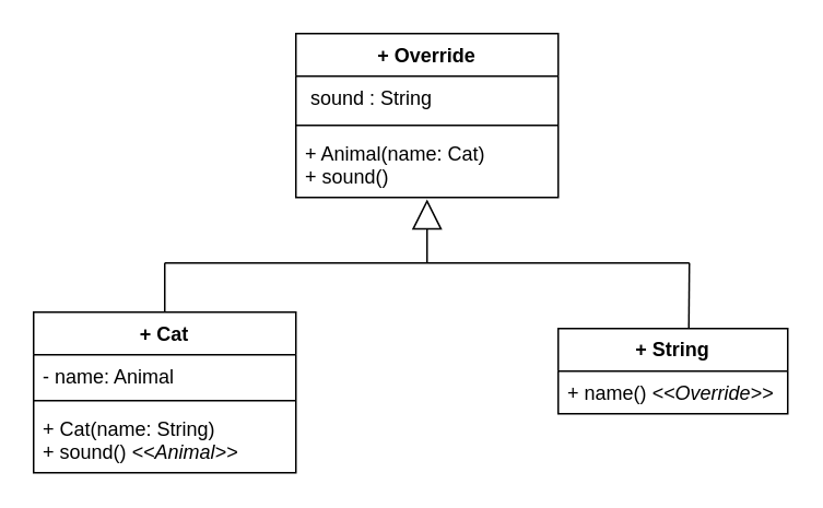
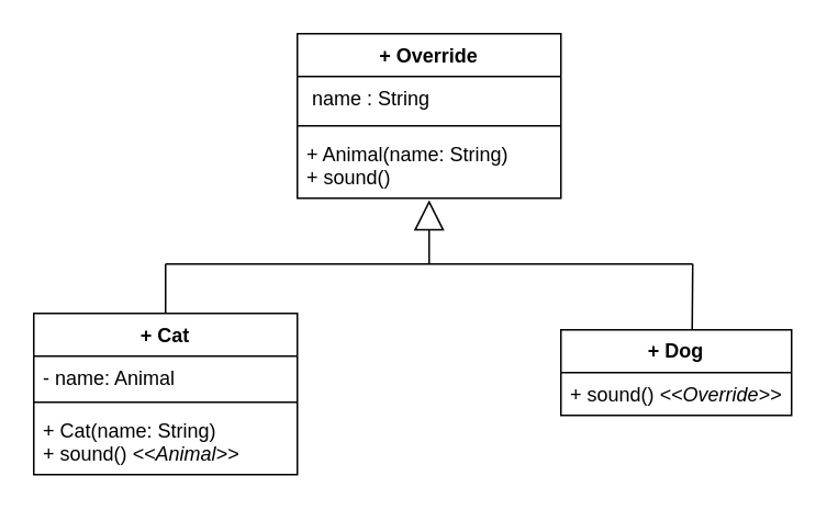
- <mxCell id="3" value="&amp;nbsp;sound : String" style="text;strokeColor=none;fillColor=none;align=left;verticalAlign=top;spacingLeft=4;spacingRight=4;overflow=hidden;rotatable=0;points=[[0,0.5],[1,0.5]];portConstraint=eastwest;whiteSpace=wrap;html=1;" vertex="1" parent="2"><mxGeometry y="26" width="160" height="26" as="geometry" /></mxCell>
+ <mxCell id="3" value="&amp;nbsp;name : String" style="text;strokeColor=none;fillColor=none;align=left;verticalAlign=top;spacingLeft=4;spacingRight=4;overflow=hidden;rotatable=0;points=[[0,0.5],[1,0.5]];portConstraint=eastwest;whiteSpace=wrap;html=1;" vertex="1" parent="2"><mxGeometry y="26" width="160" height="26" as="geometry" /></mxCell>
- <mxCell id="5" value="+ Animal(name: Cat)&lt;div&gt;+ sound()&lt;/div&gt;" style="text;strokeColor=none;fillColor=none;align=left;verticalAlign=top;spacingLeft=4;spacingRight=4;overflow=hidden;rotatable=0;points=[[0,0.5],[1,0.5]];portConstraint=eastwest;whiteSpace=wrap;html=1;" vertex="1" parent="2"><mxGeometry y="60" width="160" height="40" as="geometry" /></mxCell>
+ <mxCell id="5" value="+ Animal(name: String)&lt;div&gt;+ sound()&lt;/div&gt;" style="text;strokeColor=none;fillColor=none;align=left;verticalAlign=top;spacingLeft=4;spacingRight=4;overflow=hidden;rotatable=0;points=[[0,0.5],[1,0.5]];portConstraint=eastwest;whiteSpace=wrap;html=1;" vertex="1" parent="2"><mxGeometry y="60" width="160" height="40" as="geometry" /></mxCell>
- <mxCell id="6" value="&lt;b&gt;+ String&lt;/b&gt;" style="swimlane;fontStyle=0;childLayout=stackLayout;horizontal=1;startSize=26;fillColor=none;horizontalStack=0;resizeParent=1;resizeParentMax=0;resizeLast=0;collapsible=1;marginBottom=0;whiteSpace=wrap;html=1;" vertex="1" parent="1"><mxGeometry x="340" y="200" width="140" height="52" as="geometry" /></mxCell>
+ <mxCell id="6" value="&lt;b&gt;+ Dog&lt;/b&gt;" style="swimlane;fontStyle=0;childLayout=stackLayout;horizontal=1;startSize=26;fillColor=none;horizontalStack=0;resizeParent=1;resizeParentMax=0;resizeLast=0;collapsible=1;marginBottom=0;whiteSpace=wrap;html=1;" vertex="1" parent="1"><mxGeometry x="340" y="200" width="140" height="52" as="geometry" /></mxCell>
- <mxCell id="7" value="+ name()&amp;nbsp;&lt;i style=&quot;text-align: center;&quot;&gt;&amp;lt;&amp;lt;Override&amp;gt;&amp;gt;&lt;/i&gt;" style="text;strokeColor=none;fillColor=none;align=left;verticalAlign=top;spacingLeft=4;spacingRight=4;overflow=hidden;rotatable=0;points=[[0,0.5],[1,0.5]];portConstraint=eastwest;whiteSpace=wrap;html=1;" vertex="1" parent="6"><mxGeometry y="26" width="140" height="26" as="geometry" /></mxCell>
+ <mxCell id="7" value="+ sound()&amp;nbsp;&lt;i style=&quot;text-align: center;&quot;&gt;&amp;lt;&amp;lt;Override&amp;gt;&amp;gt;&lt;/i&gt;" style="text;strokeColor=none;fillColor=none;align=left;verticalAlign=top;spacingLeft=4;spacingRight=4;overflow=hidden;rotatable=0;points=[[0,0.5],[1,0.5]];portConstraint=eastwest;whiteSpace=wrap;html=1;" vertex="1" parent="6"><mxGeometry y="26" width="140" height="26" as="geometry" /></mxCell>
